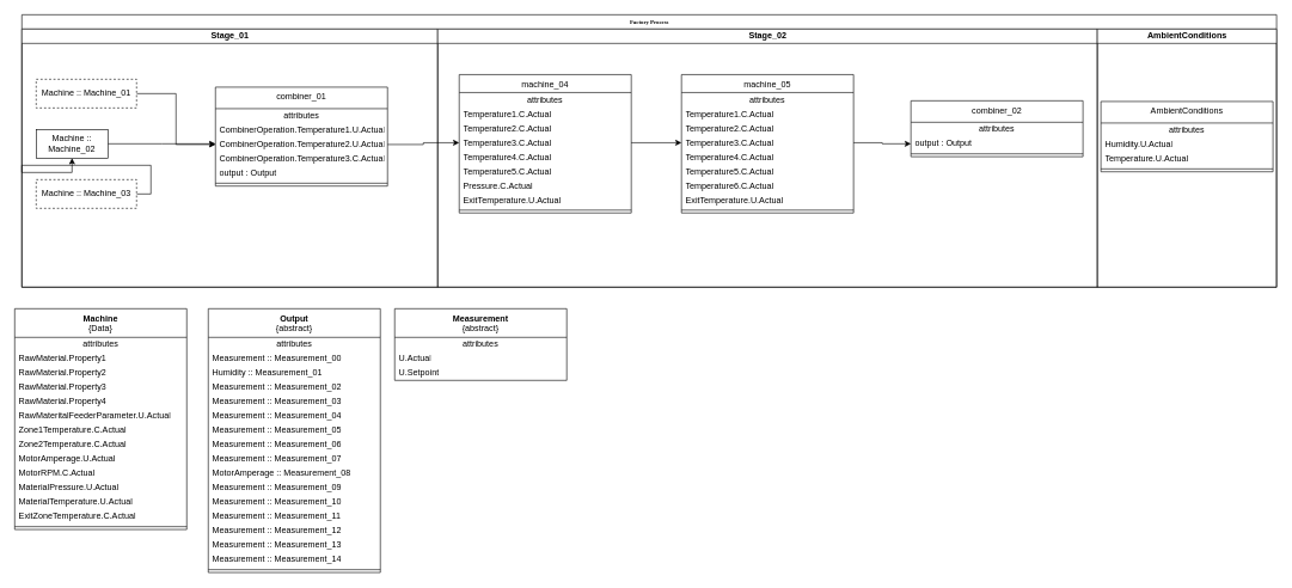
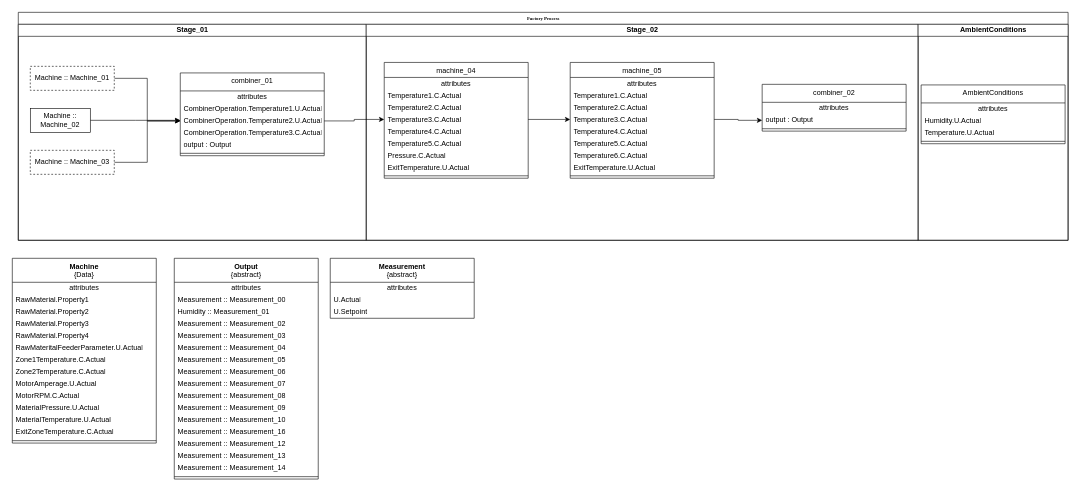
- <mxCell id="8" style="edgeStyle=orthogonalEdgeStyle;rounded=0;orthogonalLoop=1;jettySize=auto;html=1;exitX=1;exitY=0.5;exitDx=0;exitDy=0;" edge="1" parent="3" source="9" target="7"><mxGeometry relative="1" as="geometry" /></mxCell>
+ <mxCell id="8" style="edgeStyle=orthogonalEdgeStyle;rounded=0;orthogonalLoop=1;jettySize=auto;html=1;exitX=1;exitY=0.5;exitDx=0;exitDy=0;entryX=0;entryY=0.5;entryDx=0;entryDy=0;" edge="1" parent="3" source="9" target="13"><mxGeometry relative="1" as="geometry" /></mxCell>
- <mxCell id="76" value="MotorAmperage :: Measurement_08" style="text;html=1;strokeColor=none;fillColor=none;align=left;verticalAlign=middle;spacingLeft=4;spacingRight=4;overflow=hidden;rotatable=0;points=[[0,0.5],[1,0.5]];portConstraint=eastwest;whiteSpace=wrap;" vertex="1" parent="66"><mxGeometry y="220" width="240" height="20" as="geometry" /></mxCell>
+ <mxCell id="76" value="Measurement :: Measurement_08" style="text;html=1;strokeColor=none;fillColor=none;align=left;verticalAlign=middle;spacingLeft=4;spacingRight=4;overflow=hidden;rotatable=0;points=[[0,0.5],[1,0.5]];portConstraint=eastwest;whiteSpace=wrap;" vertex="1" parent="66"><mxGeometry y="220" width="240" height="20" as="geometry" /></mxCell>
- <mxCell id="79" value="Measurement :: Measurement_11" style="text;html=1;strokeColor=none;fillColor=none;align=left;verticalAlign=middle;spacingLeft=4;spacingRight=4;overflow=hidden;rotatable=0;points=[[0,0.5],[1,0.5]];portConstraint=eastwest;whiteSpace=wrap;" vertex="1" parent="66"><mxGeometry y="280" width="240" height="20" as="geometry" /></mxCell>
+ <mxCell id="79" value="Measurement :: Measurement_16" style="text;html=1;strokeColor=none;fillColor=none;align=left;verticalAlign=middle;spacingLeft=4;spacingRight=4;overflow=hidden;rotatable=0;points=[[0,0.5],[1,0.5]];portConstraint=eastwest;whiteSpace=wrap;" vertex="1" parent="66"><mxGeometry y="280" width="240" height="20" as="geometry" /></mxCell>
